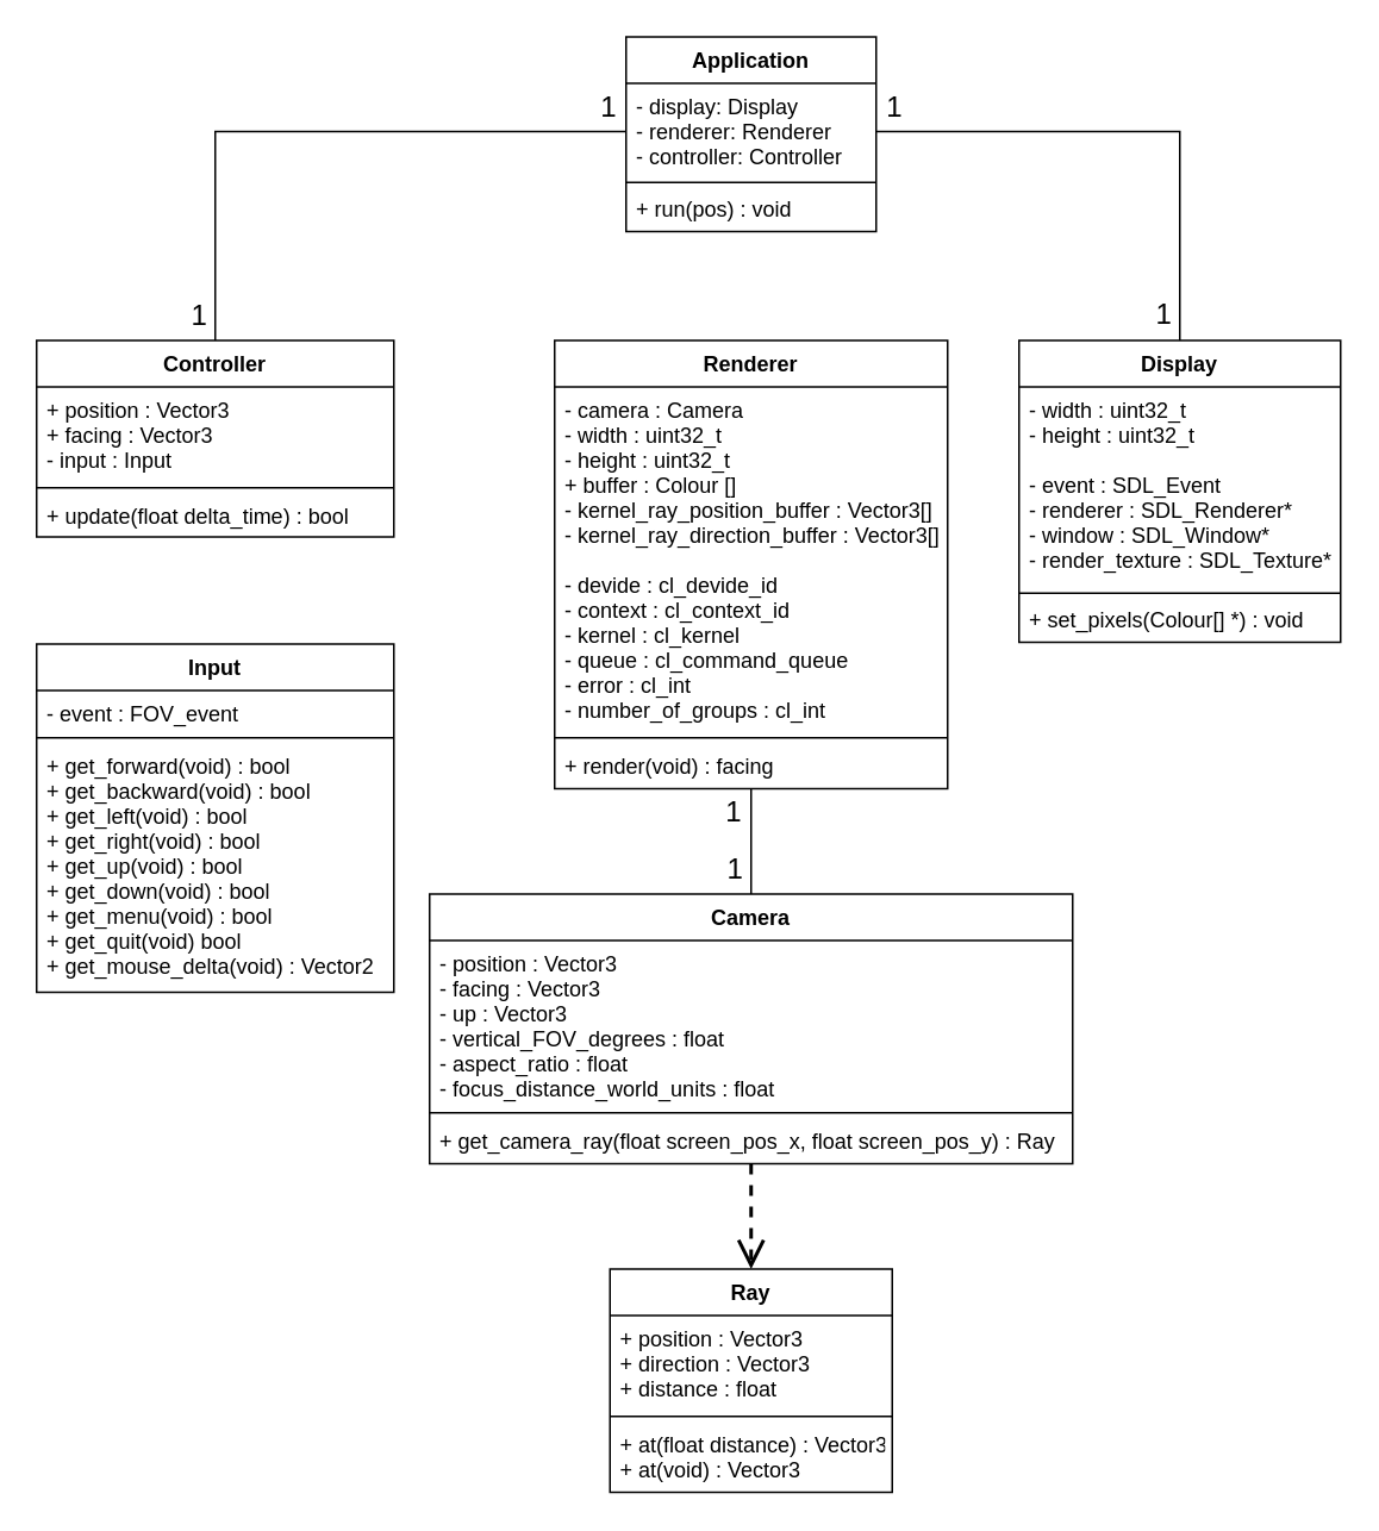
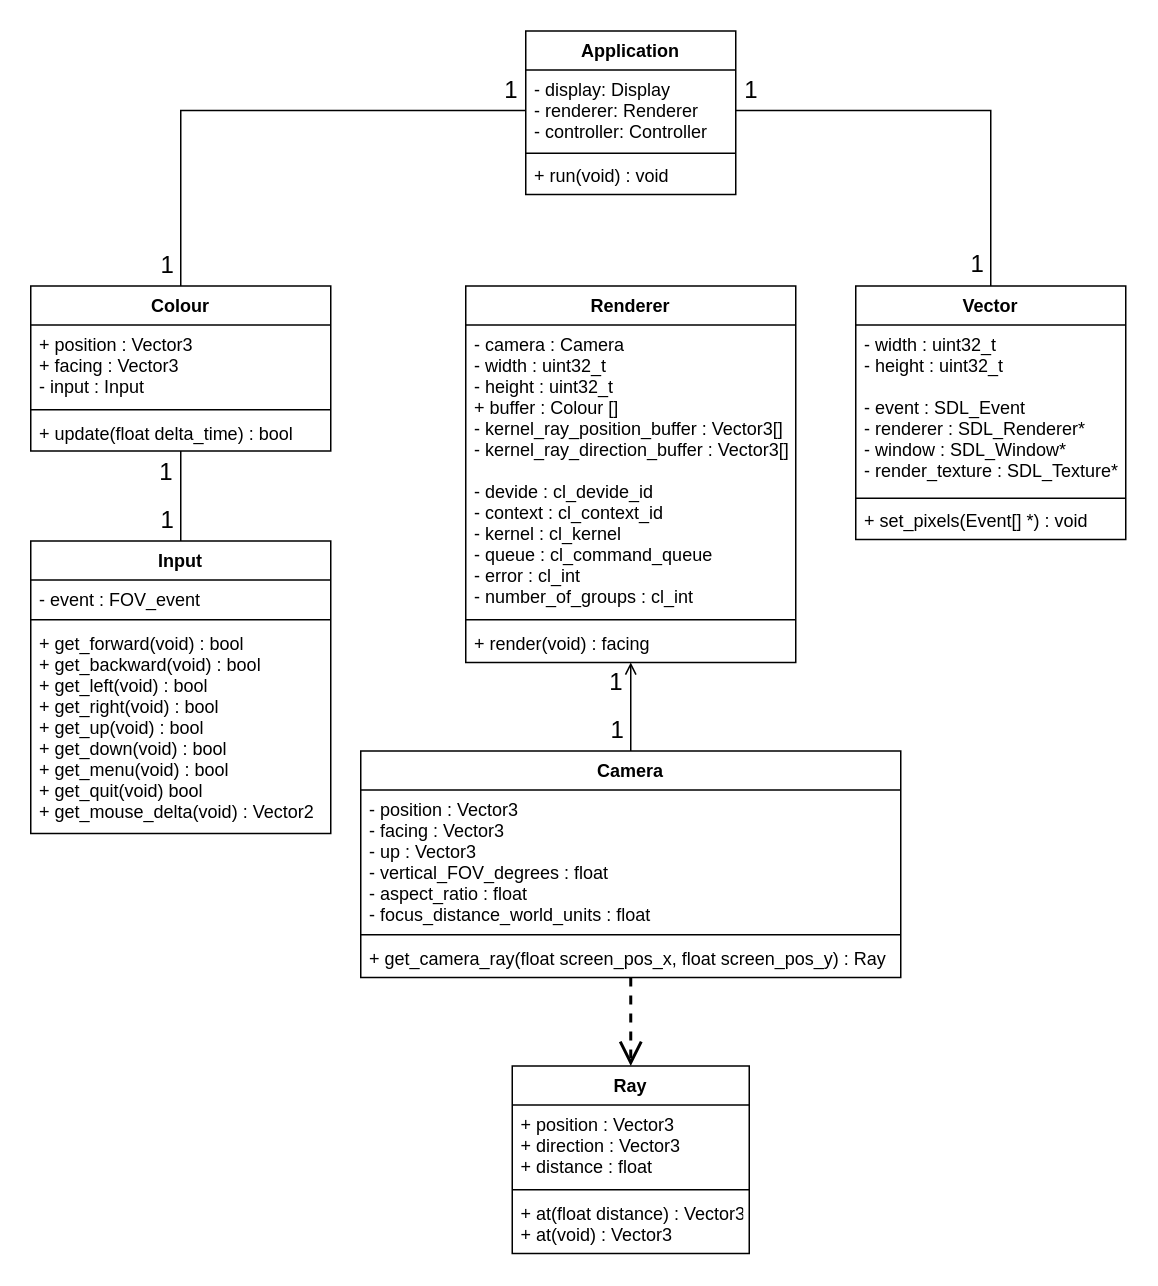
- <mxCell id="9" value="+ run(pos) : void" style="text;strokeColor=none;fillColor=none;align=left;verticalAlign=top;spacingLeft=4;spacingRight=4;overflow=hidden;rotatable=0;points=[[0,0.5],[1,0.5]];portConstraint=eastwest;" parent="6" vertex="1"><mxGeometry y="83" width="140" height="26" as="geometry" /></mxCell>
+ <mxCell id="9" value="+ run(void) : void" style="text;strokeColor=none;fillColor=none;align=left;verticalAlign=top;spacingLeft=4;spacingRight=4;overflow=hidden;rotatable=0;points=[[0,0.5],[1,0.5]];portConstraint=eastwest;" parent="6" vertex="1"><mxGeometry y="83" width="140" height="26" as="geometry" /></mxCell>
- <mxCell id="26" value="Controller" style="swimlane;fontStyle=1;align=center;verticalAlign=top;childLayout=stackLayout;horizontal=1;startSize=26;horizontalStack=0;resizeParent=1;resizeParentMax=0;resizeLast=0;collapsible=1;marginBottom=0;" parent="1" vertex="1"><mxGeometry x="20" y="190" width="200" height="110" as="geometry" /></mxCell>
+ <mxCell id="26" value="Colour" style="swimlane;fontStyle=1;align=center;verticalAlign=top;childLayout=stackLayout;horizontal=1;startSize=26;horizontalStack=0;resizeParent=1;resizeParentMax=0;resizeLast=0;collapsible=1;marginBottom=0;" parent="1" vertex="1"><mxGeometry x="20" y="190" width="200" height="110" as="geometry" /></mxCell>
- <mxCell id="2" value="Display" style="swimlane;fontStyle=1;align=center;verticalAlign=top;childLayout=stackLayout;horizontal=1;startSize=26;horizontalStack=0;resizeParent=1;resizeParentMax=0;resizeLast=0;collapsible=1;marginBottom=0;" parent="1" vertex="1"><mxGeometry x="570" y="190" width="180" height="169" as="geometry" /></mxCell>
+ <mxCell id="2" value="Vector" style="swimlane;fontStyle=1;align=center;verticalAlign=top;childLayout=stackLayout;horizontal=1;startSize=26;horizontalStack=0;resizeParent=1;resizeParentMax=0;resizeLast=0;collapsible=1;marginBottom=0;" parent="1" vertex="1"><mxGeometry x="570" y="190" width="180" height="169" as="geometry" /></mxCell>
+ <mxCell id="33" value="" style="endArrow=none;html=1;rounded=0;strokeColor=default;edgeStyle=orthogonalEdgeStyle;fontSize=14;" parent="1" source="10" target="29" edge="1"><mxGeometry relative="1" as="geometry"><mxPoint x="241" y="350" as="sourcePoint" /><mxPoint x="401" y="350" as="targetPoint" /><Array as="points"><mxPoint x="120" y="320" /><mxPoint x="120" y="320" /></Array></mxGeometry></mxCell>
+ <mxCell id="34" value="1" style="resizable=0;html=1;align=right;verticalAlign=bottom;fontSize=16;" parent="33" connectable="0" vertex="1"><mxGeometry x="1" relative="1" as="geometry"><mxPoint x="-5" y="25" as="offset" /></mxGeometry></mxCell>
+ <mxCell id="35" value="1" style="edgeLabel;html=1;align=center;verticalAlign=middle;resizable=0;points=[];fontSize=16;" parent="33" vertex="1" connectable="0"><mxGeometry x="-0.333" y="3" relative="1" as="geometry"><mxPoint x="-7" y="5" as="offset" /></mxGeometry></mxCell>
- <mxCell id="5" value="+ set_pixels(Colour[] *) : void" style="text;strokeColor=none;fillColor=none;align=left;verticalAlign=top;spacingLeft=4;spacingRight=4;overflow=hidden;rotatable=0;points=[[0,0.5],[1,0.5]];portConstraint=eastwest;" parent="2" vertex="1"><mxGeometry y="143" width="180" height="26" as="geometry" /></mxCell>
+ <mxCell id="5" value="+ set_pixels(Event[] *) : void" style="text;strokeColor=none;fillColor=none;align=left;verticalAlign=top;spacingLeft=4;spacingRight=4;overflow=hidden;rotatable=0;points=[[0,0.5],[1,0.5]];portConstraint=eastwest;" parent="2" vertex="1"><mxGeometry y="143" width="180" height="26" as="geometry" /></mxCell>
- <mxCell id="39" value="" style="endArrow=none;html=1;rounded=0;strokeColor=default;edgeStyle=orthogonalEdgeStyle;fontSize=14;" parent="1" source="18" target="17" edge="1"><mxGeometry relative="1" as="geometry"><mxPoint x="575" y="705" as="sourcePoint" /><mxPoint x="735" y="705" as="targetPoint" /><Array as="points"><mxPoint x="420" y="445" /><mxPoint x="420" y="445" /></Array></mxGeometry></mxCell>
+ <mxCell id="39" value="" style="endArrow=open;html=1;rounded=0;strokeColor=default;edgeStyle=orthogonalEdgeStyle;fontSize=14;" parent="1" source="18" target="17" edge="1"><mxGeometry relative="1" as="geometry"><mxPoint x="575" y="705" as="sourcePoint" /><mxPoint x="735" y="705" as="targetPoint" /><Array as="points"><mxPoint x="420" y="445" /><mxPoint x="420" y="445" /></Array></mxGeometry></mxCell>
